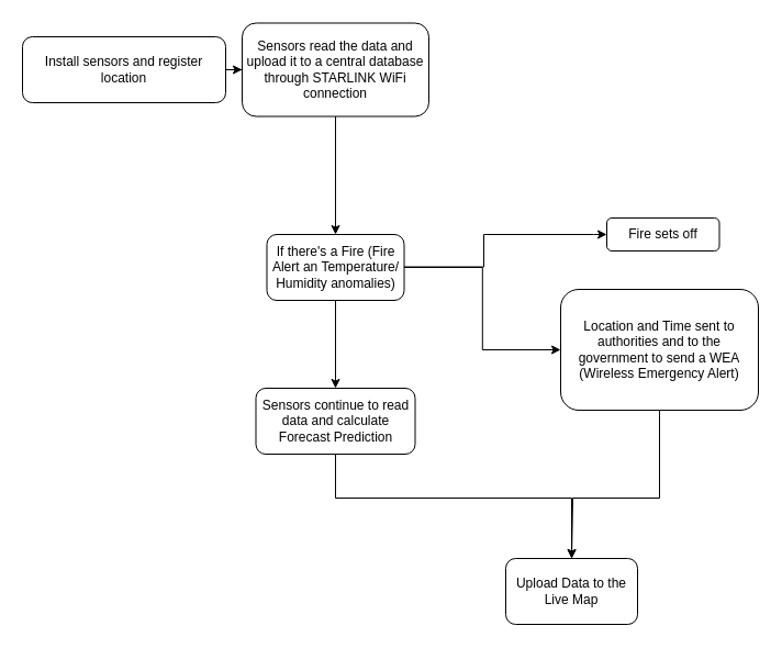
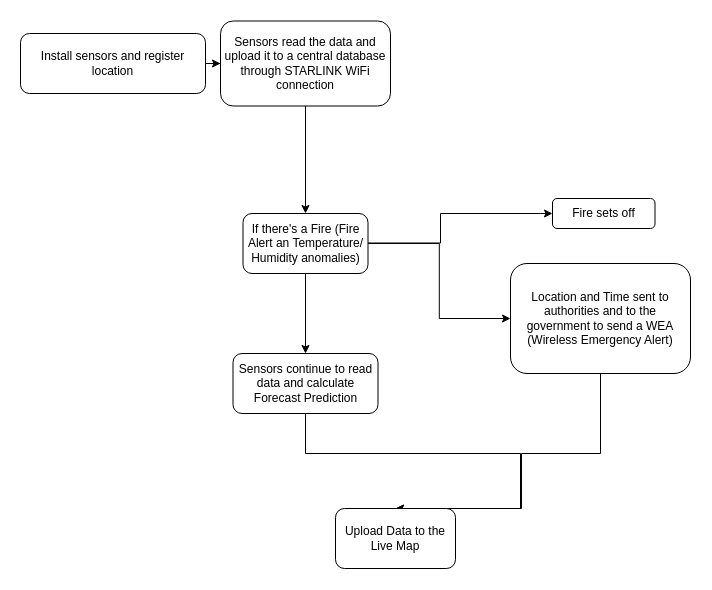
- <mxCell id="15" value="Upload Data to the Live Map" style="whiteSpace=wrap;html=1;rounded=1;" vertex="1" parent="1"><mxGeometry x="460" y="508" width="120" height="60" as="geometry" /></mxCell>
+ <mxCell id="15" value="Upload Data to the Live Map" style="whiteSpace=wrap;html=1;rounded=1;" vertex="1" parent="1"><mxGeometry x="335" y="508" width="120" height="60" as="geometry" /></mxCell>
